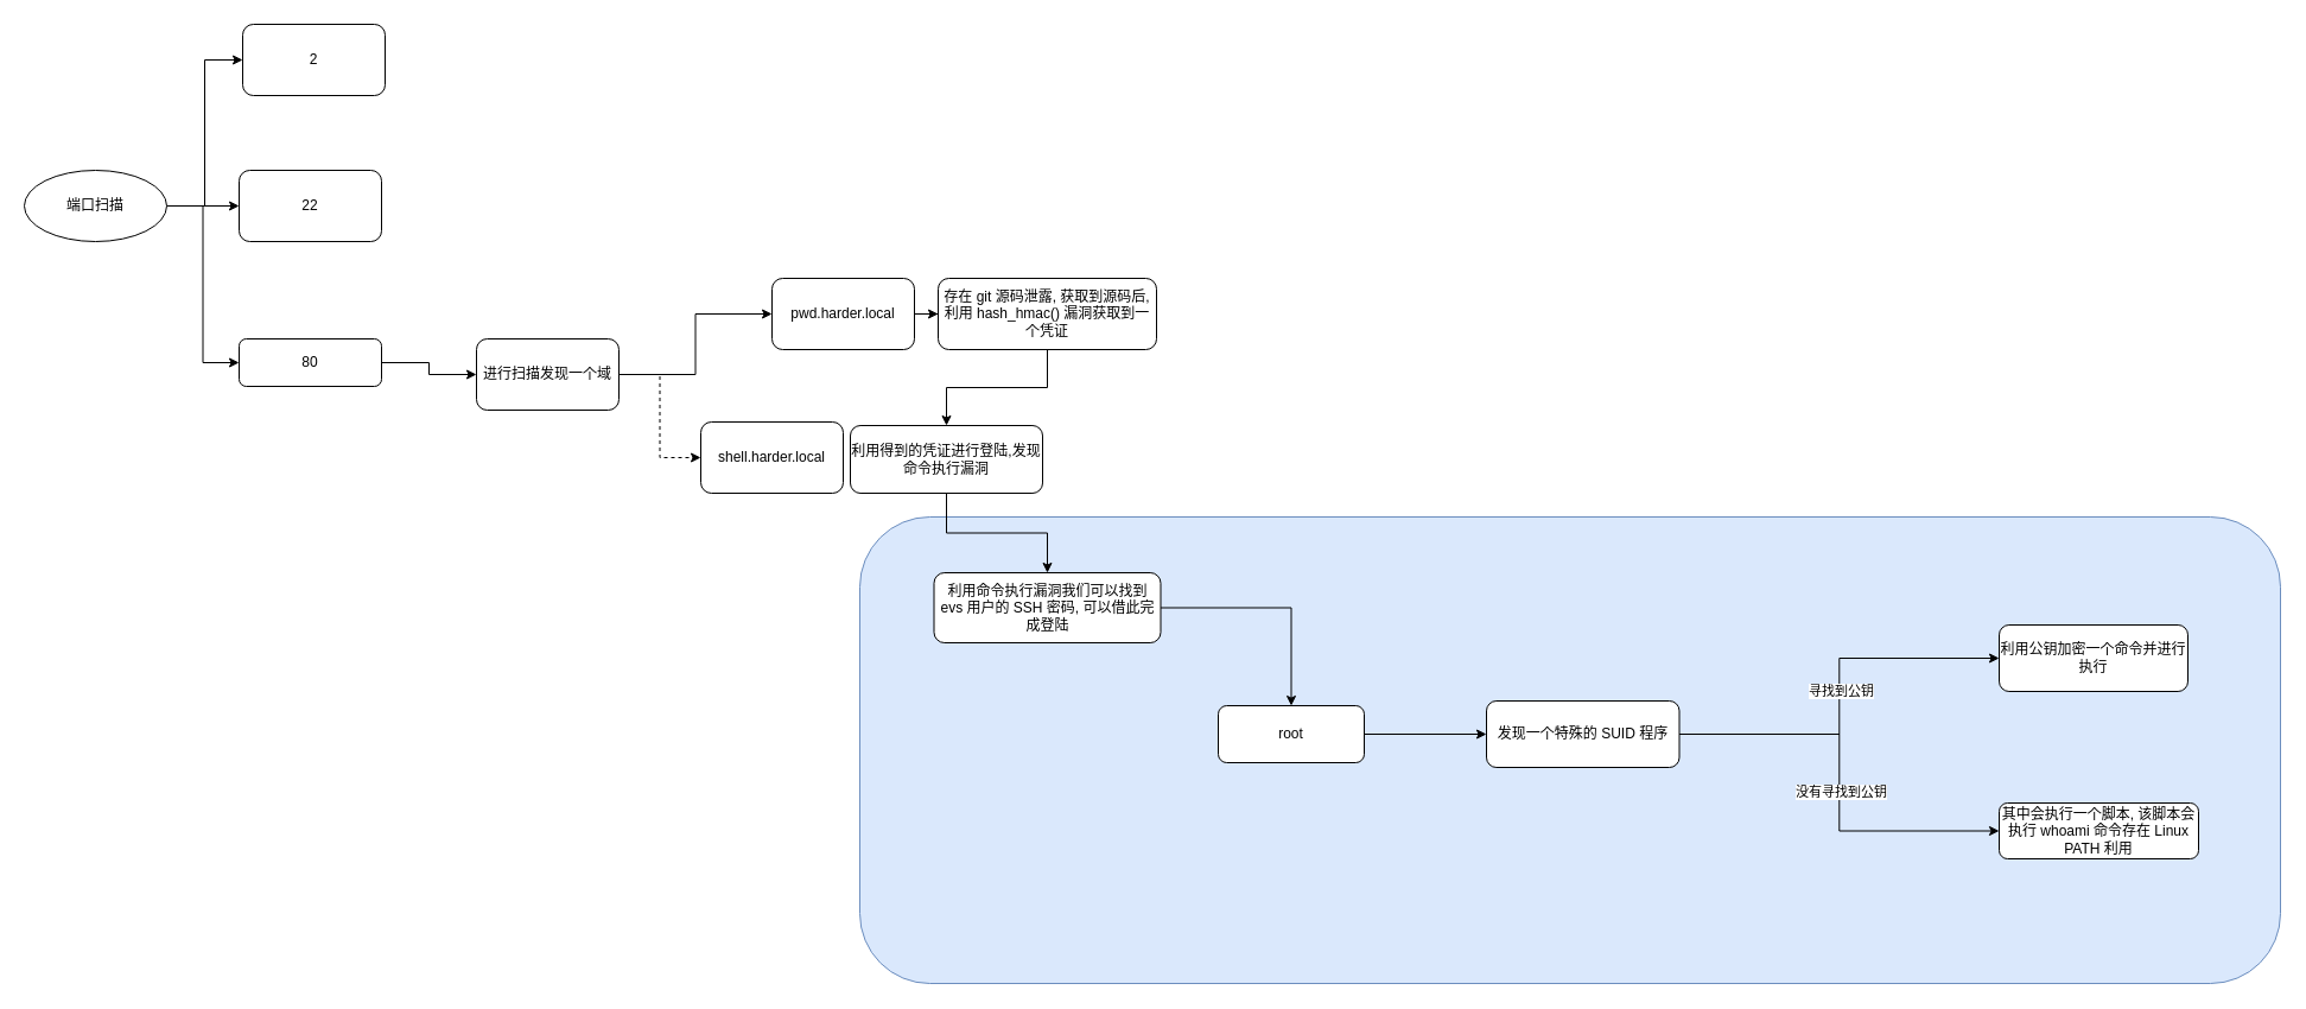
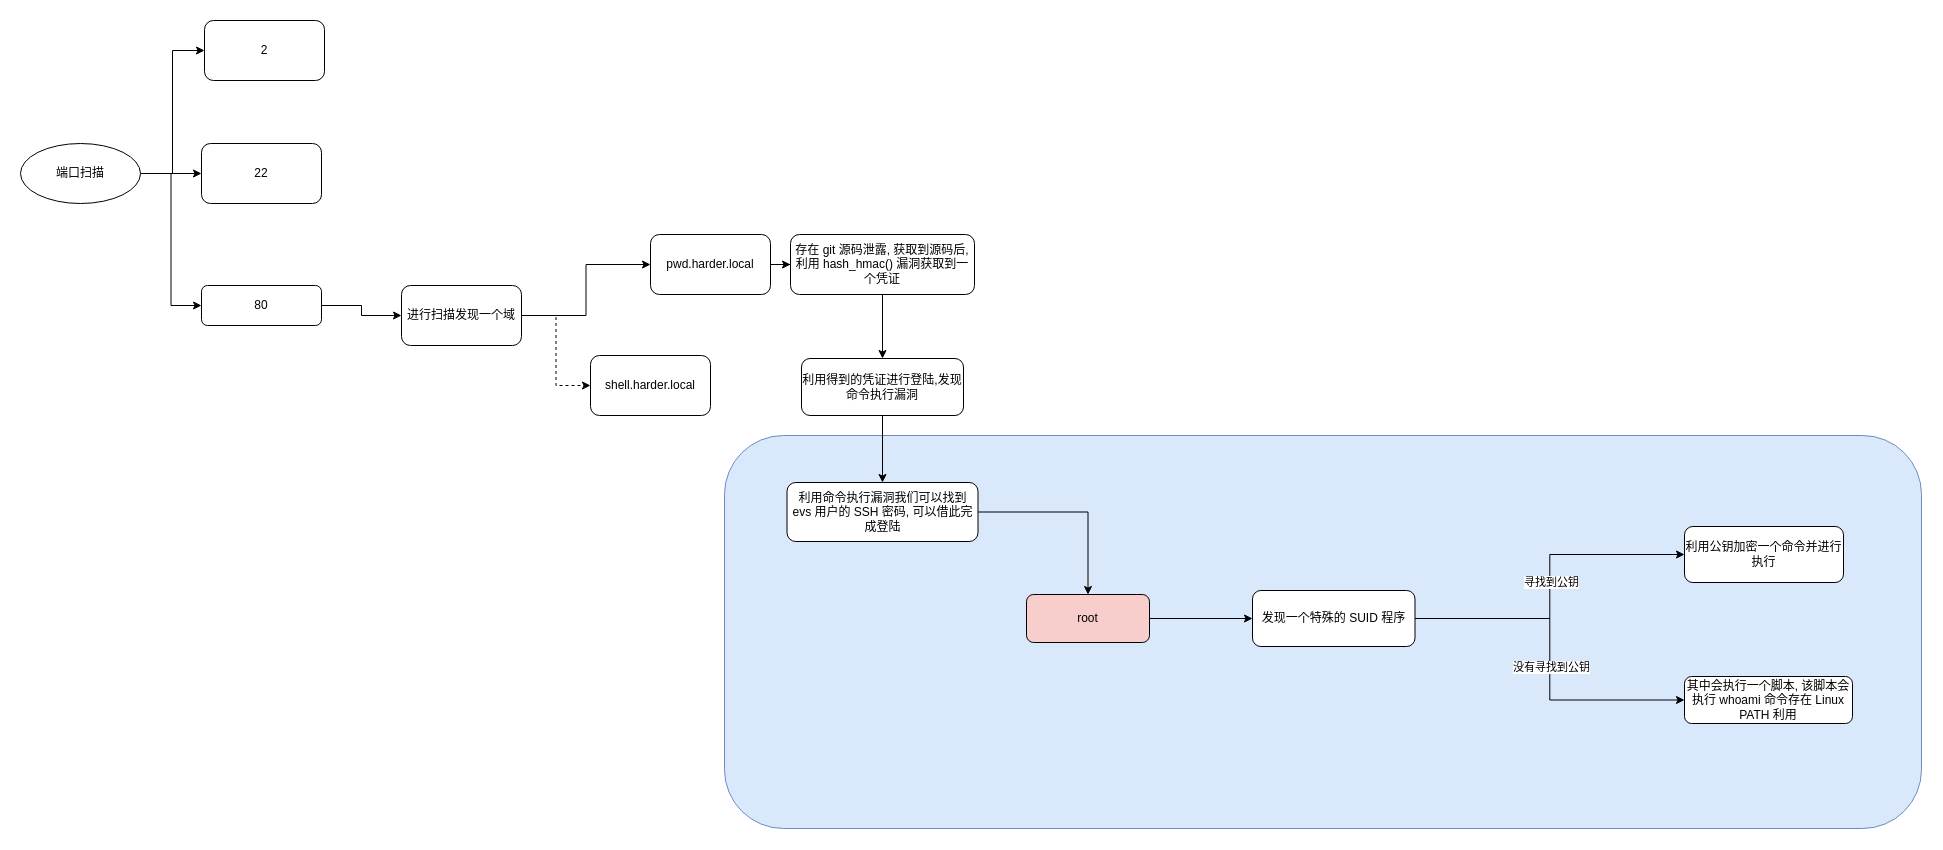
- <mxCell id="20" value="利用得到的凭证进行登陆,发现命令执行漏洞" style="whiteSpace=wrap;html=1;rounded=1;" vertex="1" parent="1"><mxGeometry x="716" y="358" width="162" height="57" as="geometry" /></mxCell>
+ <mxCell id="20" value="利用得到的凭证进行登陆,发现命令执行漏洞" style="whiteSpace=wrap;html=1;rounded=1;" vertex="1" parent="1"><mxGeometry x="801" y="358" width="162" height="57" as="geometry" /></mxCell>
- <mxCell id="23" value="root" style="rounded=1;whiteSpace=wrap;html=1;" vertex="1" parent="1"><mxGeometry x="1026" y="594" width="123" height="48" as="geometry" /></mxCell>
+ <mxCell id="23" value="root" style="rounded=1;whiteSpace=wrap;html=1;fillColor=#f8cecc;" vertex="1" parent="1"><mxGeometry x="1026" y="594" width="123" height="48" as="geometry" /></mxCell>
